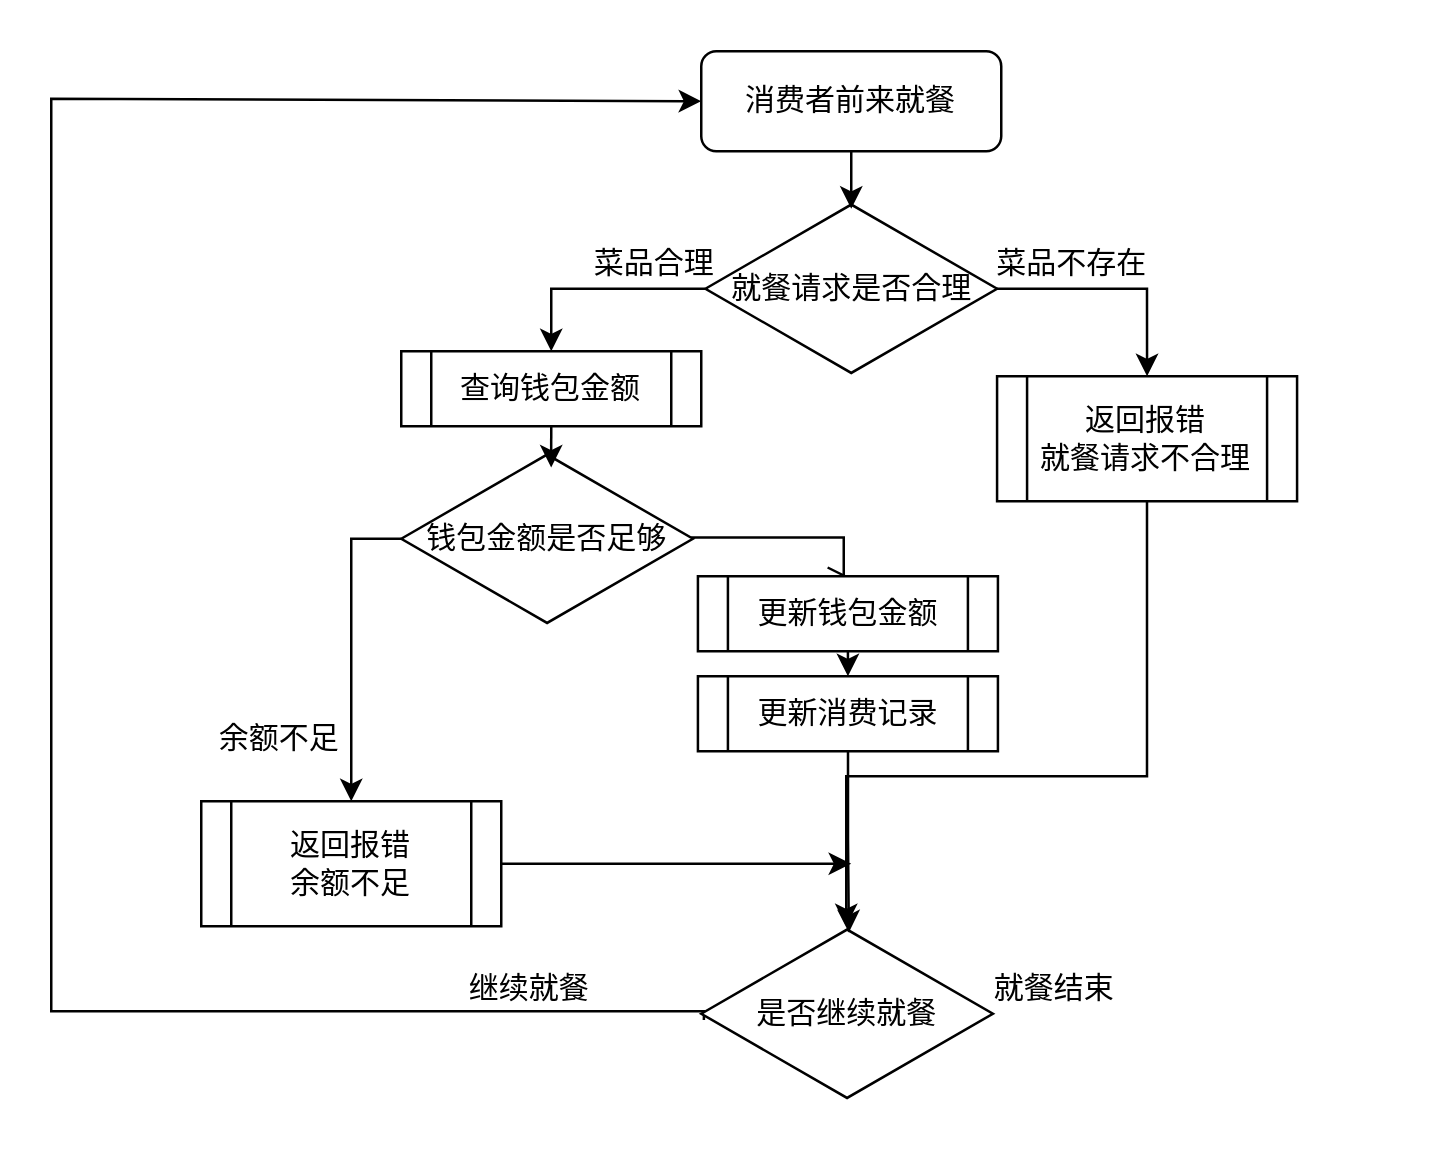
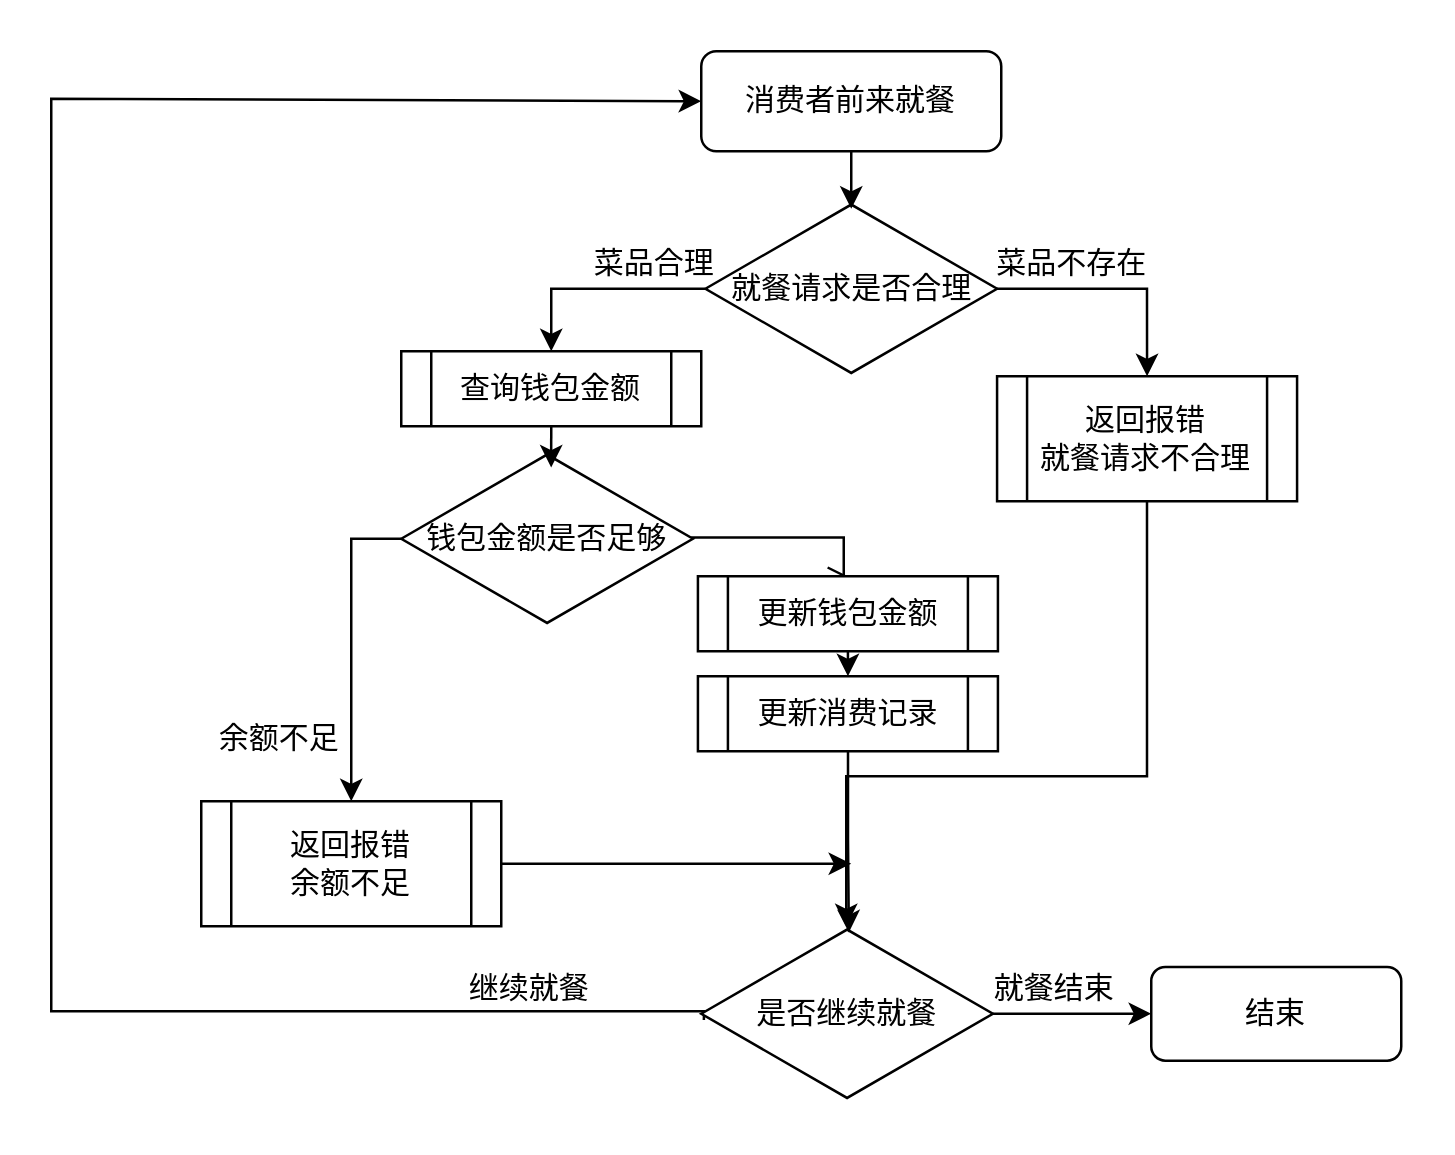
+ <mxCell id="7" style="edgeStyle=orthogonalEdgeStyle;rounded=0;orthogonalLoop=1;jettySize=auto;html=1;entryX=0;entryY=0.5;entryDx=0;entryDy=0;" edge="1" parent="1" source="9" target="23"><mxGeometry relative="1" as="geometry" /></mxCell>
+ <mxCell id="23" value="结束" style="rounded=1;whiteSpace=wrap;html=1;" vertex="1" parent="1"><mxGeometry x="460" y="386.25" width="100" height="37.5" as="geometry" /></mxCell>
